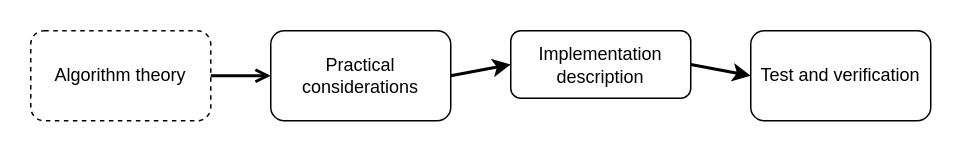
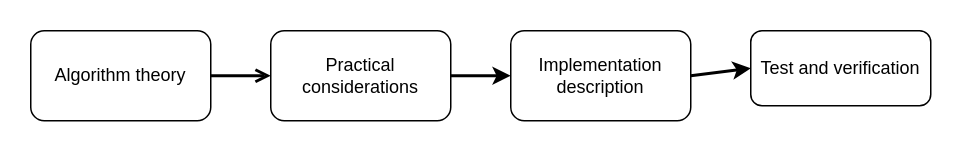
- <mxCell id="4" value="Implementation description" style="rounded=1;whiteSpace=wrap;html=1;" parent="1" vertex="1"><mxGeometry x="340" y="20" width="120" height="45" as="geometry" /></mxCell>
+ <mxCell id="4" value="Implementation description" style="rounded=1;whiteSpace=wrap;html=1;" parent="1" vertex="1"><mxGeometry x="340" y="20" width="120" height="60" as="geometry" /></mxCell>
- <mxCell id="2" value="Algorithm theory" style="rounded=1;whiteSpace=wrap;html=1;dashed=1;" parent="1" vertex="1"><mxGeometry x="20" y="20" width="120" height="60" as="geometry" /></mxCell>
+ <mxCell id="2" value="Algorithm theory" style="rounded=1;whiteSpace=wrap;html=1;" parent="1" vertex="1"><mxGeometry x="20" y="20" width="120" height="60" as="geometry" /></mxCell>
- <mxCell id="5" value="Test and verification" style="rounded=1;whiteSpace=wrap;html=1;" vertex="1" parent="1"><mxGeometry x="500" y="20" width="120" height="60" as="geometry" /></mxCell>
+ <mxCell id="5" value="Test and verification" style="rounded=1;whiteSpace=wrap;html=1;" vertex="1" parent="1"><mxGeometry x="500" y="20" width="120" height="50" as="geometry" /></mxCell>
